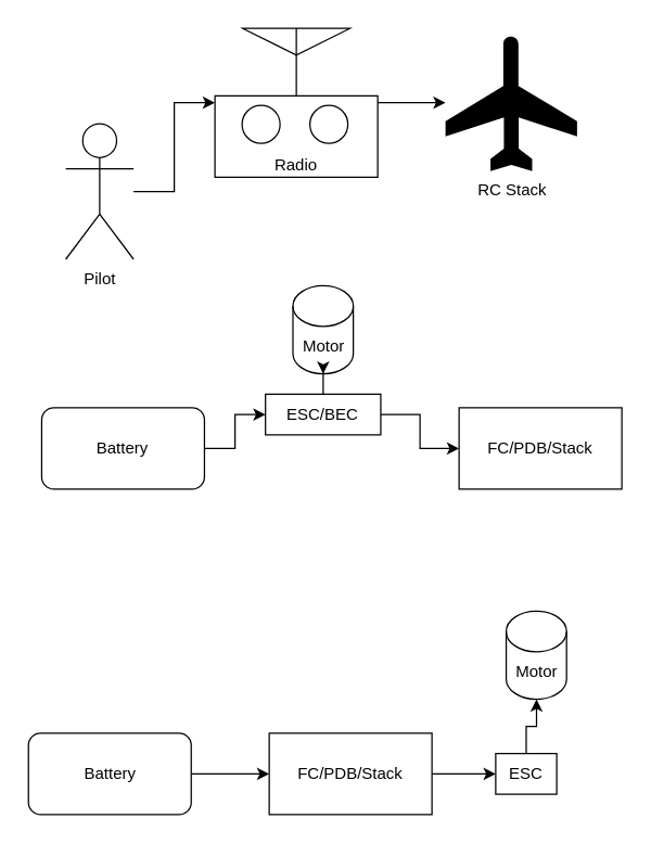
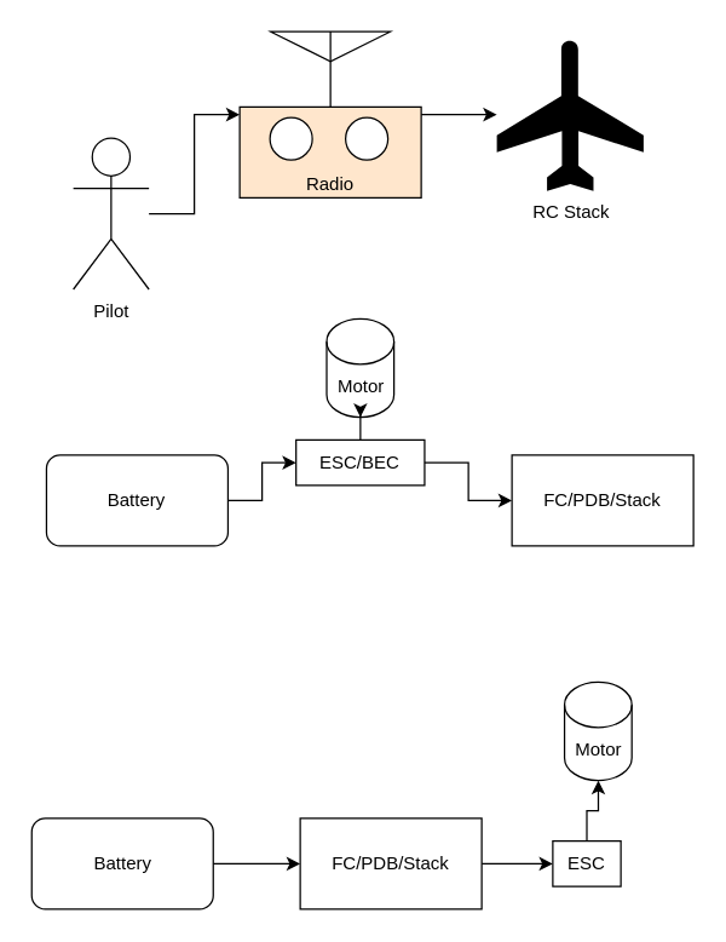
- <mxCell id="22" value="Radio" style="rounded=0;whiteSpace=wrap;html=1;verticalAlign=bottom;movable=0;resizable=0;rotatable=0;deletable=0;editable=0;locked=1;connectable=0;" vertex="1" parent="21"><mxGeometry y="50" width="120" height="60" as="geometry" /></mxCell>
+ <mxCell id="22" value="Radio" style="rounded=0;whiteSpace=wrap;html=1;verticalAlign=bottom;movable=0;resizable=0;rotatable=0;deletable=0;editable=0;locked=1;connectable=0;fillColor=#ffe6cc;" vertex="1" parent="21"><mxGeometry y="50" width="120" height="60" as="geometry" /></mxCell>
